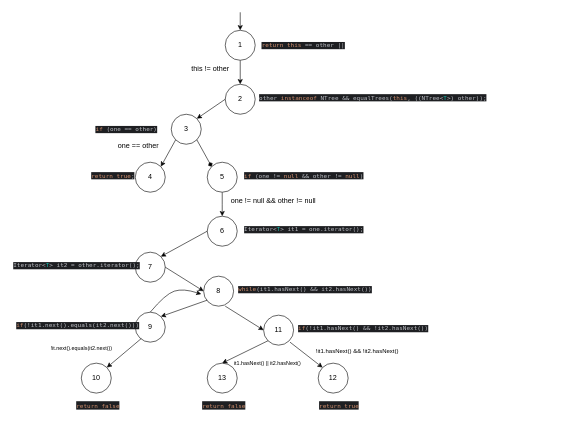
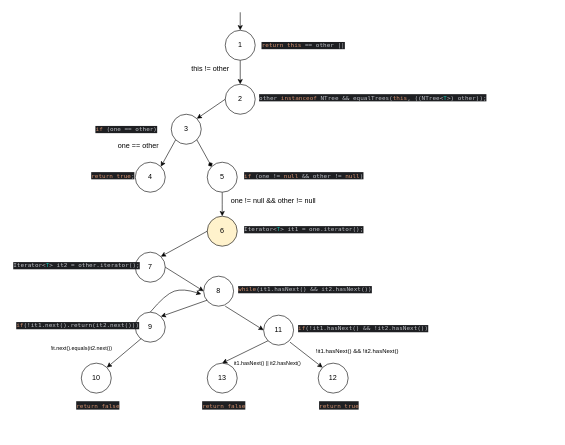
- <mxCell id="18" value="6" style="ellipse;whiteSpace=wrap;html=1;aspect=fixed;" vertex="1" parent="1"><mxGeometry x="345" y="360" width="50" height="50" as="geometry" /></mxCell>
+ <mxCell id="18" value="6" style="ellipse;whiteSpace=wrap;html=1;aspect=fixed;fillColor=#fff2cc;" vertex="1" parent="1"><mxGeometry x="345" y="360" width="50" height="50" as="geometry" /></mxCell>
- <mxCell id="37" value="&lt;div style=&quot;background-color: rgb(30, 31, 34); color: rgb(188, 190, 196); font-size: 10px;&quot;&gt;&lt;pre style=&quot;font-family: &amp;quot;JetBrains Mono&amp;quot;, monospace;&quot;&gt;&lt;span style=&quot;color:#cf8e6d;&quot;&gt;if&lt;/span&gt;(!it1.next().equals(it2.next()))&lt;/pre&gt;&lt;/div&gt;" style="text;whiteSpace=wrap;html=1;" vertex="1" parent="1"><mxGeometry x="25" y="520" width="280" height="70" as="geometry" /></mxCell>
+ <mxCell id="37" value="&lt;div style=&quot;background-color: rgb(30, 31, 34); color: rgb(188, 190, 196); font-size: 10px;&quot;&gt;&lt;pre style=&quot;font-family: &amp;quot;JetBrains Mono&amp;quot;, monospace;&quot;&gt;&lt;span style=&quot;color:#cf8e6d;&quot;&gt;if&lt;/span&gt;(!it1.next().return(it2.next()))&lt;/pre&gt;&lt;/div&gt;" style="text;whiteSpace=wrap;html=1;" vertex="1" parent="1"><mxGeometry x="25" y="520" width="280" height="70" as="geometry" /></mxCell>
